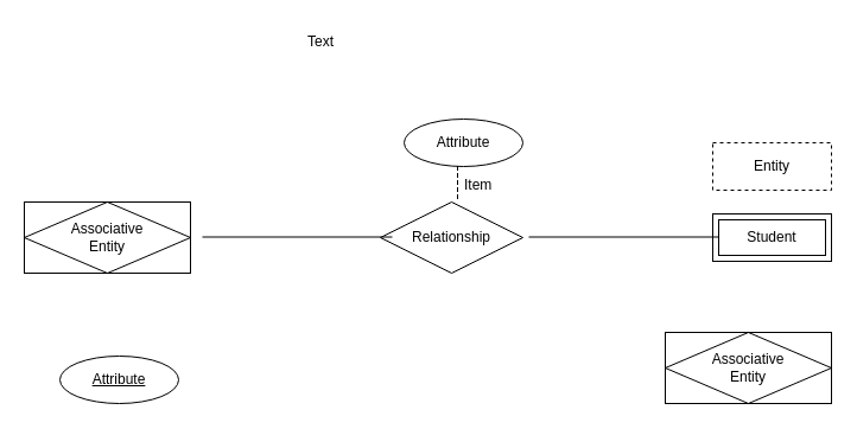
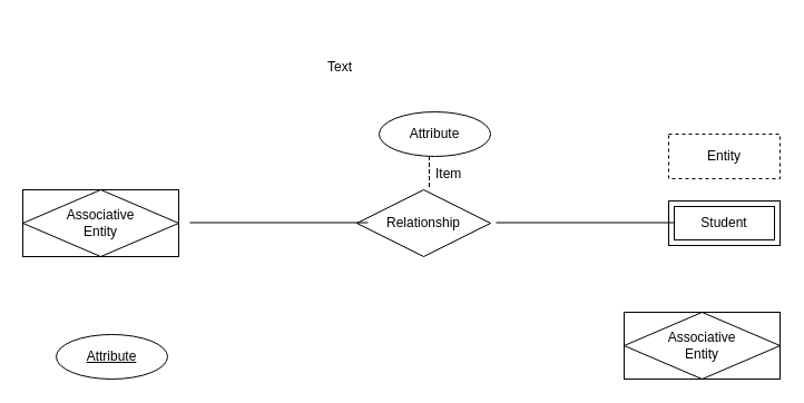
- <mxCell id="13" value="Text" style="text;html=1;align=center;verticalAlign=middle;whiteSpace=wrap;rounded=0;" vertex="1" parent="1"><mxGeometry x="240" y="20" width="60" height="30" as="geometry" /></mxCell>
+ <mxCell id="13" value="Text" style="text;html=1;align=center;verticalAlign=middle;whiteSpace=wrap;rounded=0;" vertex="1" parent="1"><mxGeometry x="275" y="45" width="60" height="30" as="geometry" /></mxCell>
